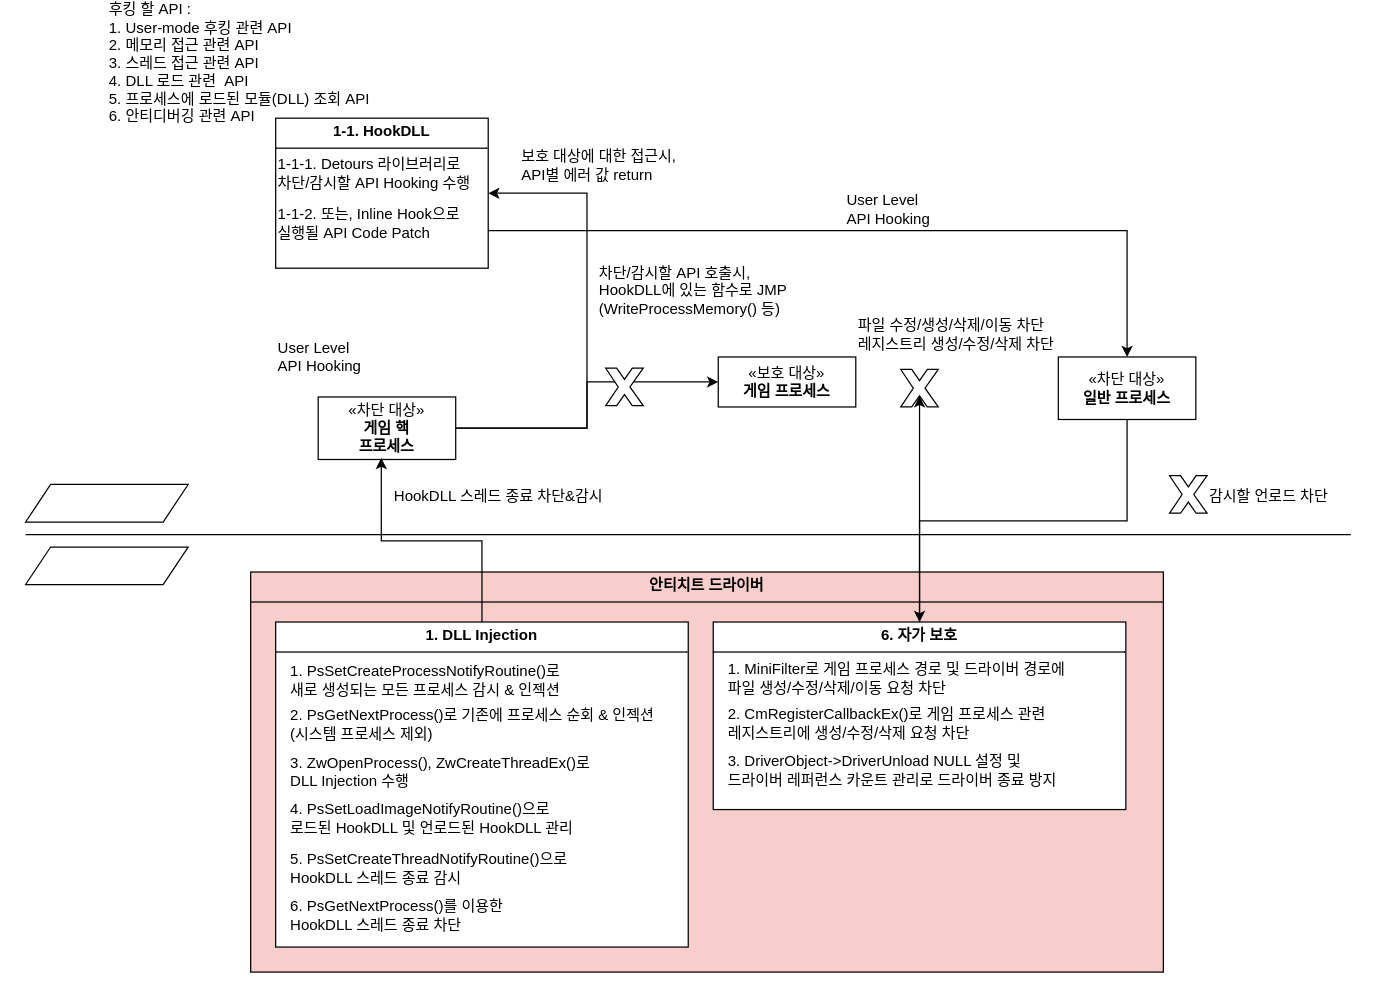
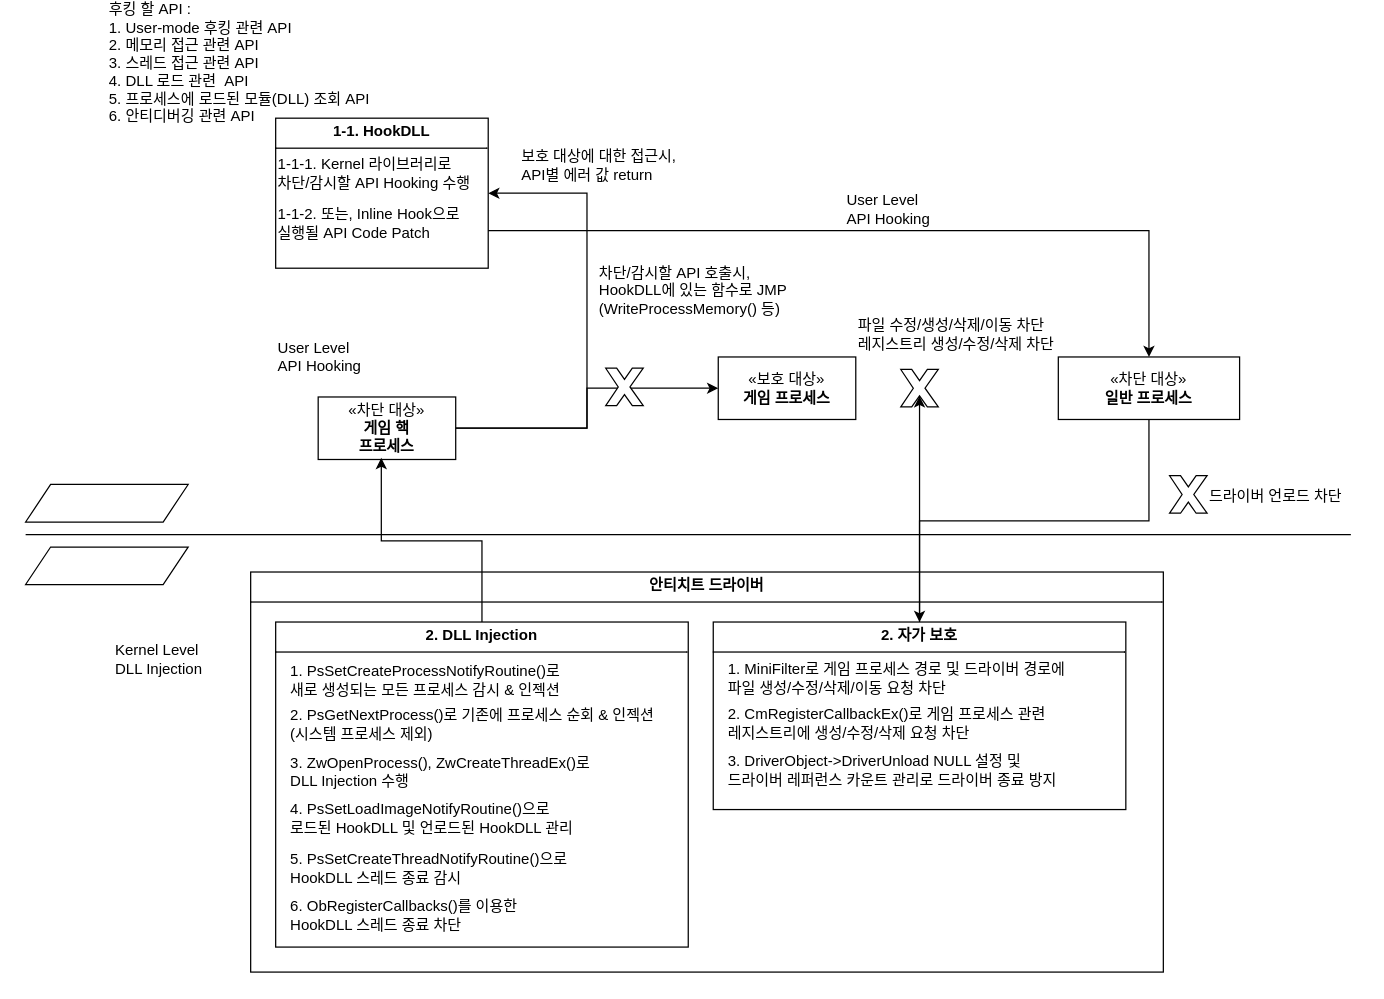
- <mxCell id="10" value="1-1-1. Detours 라이브러리로&lt;div&gt;차단/감시할 API Hooking 수행&lt;/div&gt;" style="text;html=1;align=left;verticalAlign=middle;whiteSpace=wrap;rounded=0;" vertex="1" parent="8"><mxGeometry y="39" width="170" height="10" as="geometry" /></mxCell>
+ <mxCell id="10" value="1-1-1. Kernel 라이브러리로&lt;div&gt;차단/감시할 API Hooking 수행&lt;/div&gt;" style="text;html=1;align=left;verticalAlign=middle;whiteSpace=wrap;rounded=0;" vertex="1" parent="8"><mxGeometry y="39" width="170" height="10" as="geometry" /></mxCell>
- <mxCell id="3" value="«보호 대상»&lt;br&gt;&lt;b&gt;게임 프로세스&lt;/b&gt;" style="html=1;whiteSpace=wrap;" vertex="1" parent="1"><mxGeometry x="574" y="280" width="110" height="40" as="geometry" /></mxCell>
+ <mxCell id="3" value="«보호 대상»&lt;br&gt;&lt;b&gt;게임 프로세스&lt;/b&gt;" style="html=1;whiteSpace=wrap;" vertex="1" parent="1"><mxGeometry x="574" y="280" width="110" height="50" as="geometry" /></mxCell>
- <mxCell id="14" value="«차단 대상»&lt;br&gt;&lt;b&gt;일반 프로세스&lt;/b&gt;" style="html=1;whiteSpace=wrap;" vertex="1" parent="1"><mxGeometry x="846" y="280" width="110" height="50" as="geometry" /></mxCell>
+ <mxCell id="14" value="«차단 대상»&lt;br&gt;&lt;b&gt;일반 프로세스&lt;/b&gt;" style="html=1;whiteSpace=wrap;" vertex="1" parent="1"><mxGeometry x="846" y="280" width="145" height="50" as="geometry" /></mxCell>
- <mxCell id="37" value="HookDLL 스레드 종료 차단&amp;amp;감시" style="text;html=1;align=left;verticalAlign=middle;whiteSpace=wrap;rounded=0;" vertex="1" parent="1"><mxGeometry x="313" y="381.92" width="187" height="20" as="geometry" /></mxCell>
- <mxCell id="33" value="&lt;div&gt;&lt;div&gt;감시할 언로드 차단&lt;/div&gt;&lt;/div&gt;" style="text;html=1;align=left;verticalAlign=middle;whiteSpace=wrap;rounded=0;" vertex="1" parent="1"><mxGeometry x="965" y="386.92" width="120" height="10" as="geometry" /></mxCell>
+ <mxCell id="33" value="&lt;div&gt;&lt;div&gt;드라이버 언로드 차단&lt;/div&gt;&lt;/div&gt;" style="text;html=1;align=left;verticalAlign=middle;whiteSpace=wrap;rounded=0;" vertex="1" parent="1"><mxGeometry x="965" y="386.92" width="120" height="10" as="geometry" /></mxCell>
- <mxCell id="16" value="&lt;p style=&quot;margin:0px;margin-top:4px;text-align:center;&quot;&gt;&lt;b&gt;1. DLL Injection&lt;/b&gt;&lt;/p&gt;&lt;hr size=&quot;1&quot; style=&quot;border-style:solid;&quot;&gt;&lt;div style=&quot;height:2px;&quot;&gt;&lt;/div&gt;" style="verticalAlign=top;align=left;overflow=fill;html=1;whiteSpace=wrap;" vertex="1" parent="1"><mxGeometry x="220" y="492" width="330" height="260" as="geometry" /></mxCell>
+ <mxCell id="16" value="&lt;p style=&quot;margin:0px;margin-top:4px;text-align:center;&quot;&gt;&lt;b&gt;2. DLL Injection&lt;/b&gt;&lt;/p&gt;&lt;hr size=&quot;1&quot; style=&quot;border-style:solid;&quot;&gt;&lt;div style=&quot;height:2px;&quot;&gt;&lt;/div&gt;" style="verticalAlign=top;align=left;overflow=fill;html=1;whiteSpace=wrap;" vertex="1" parent="1"><mxGeometry x="220" y="492" width="330" height="260" as="geometry" /></mxCell>
- <mxCell id="22" value="&lt;p style=&quot;margin:0px;margin-top:4px;text-align:center;&quot;&gt;&lt;b&gt;6. 자가 보호&lt;/b&gt;&lt;/p&gt;&lt;hr size=&quot;1&quot; style=&quot;border-style:solid;&quot;&gt;&lt;div style=&quot;height:2px;&quot;&gt;&lt;/div&gt;" style="verticalAlign=top;align=left;overflow=fill;html=1;whiteSpace=wrap;" vertex="1" parent="1"><mxGeometry x="570" y="492" width="330" height="150" as="geometry" /></mxCell>
+ <mxCell id="22" value="&lt;p style=&quot;margin:0px;margin-top:4px;text-align:center;&quot;&gt;&lt;b&gt;2. 자가 보호&lt;/b&gt;&lt;/p&gt;&lt;hr size=&quot;1&quot; style=&quot;border-style:solid;&quot;&gt;&lt;div style=&quot;height:2px;&quot;&gt;&lt;/div&gt;" style="verticalAlign=top;align=left;overflow=fill;html=1;whiteSpace=wrap;" vertex="1" parent="1"><mxGeometry x="570" y="492" width="330" height="150" as="geometry" /></mxCell>
+ <mxCell id="35" value="Kernel Level DLL Injection" style="text;html=1;align=left;verticalAlign=middle;whiteSpace=wrap;rounded=0;" vertex="1" parent="1"><mxGeometry x="90" y="512" width="74.55" height="20" as="geometry" /></mxCell>
- <mxCell id="2" value="&lt;p style=&quot;margin:0px;margin-top:4px;text-align:center;&quot;&gt;&lt;b&gt;안티치트 드라이버&lt;/b&gt;&lt;/p&gt;&lt;hr size=&quot;1&quot; style=&quot;border-style:solid;&quot;&gt;&lt;div style=&quot;height:2px;&quot;&gt;&lt;/div&gt;" style="verticalAlign=top;align=left;overflow=fill;html=1;whiteSpace=wrap;fillColor=#f8cecc;" vertex="1" parent="1"><mxGeometry x="200" y="452" width="730" height="320" as="geometry" /></mxCell>
+ <mxCell id="2" value="&lt;p style=&quot;margin:0px;margin-top:4px;text-align:center;&quot;&gt;&lt;b&gt;안티치트 드라이버&lt;/b&gt;&lt;/p&gt;&lt;hr size=&quot;1&quot; style=&quot;border-style:solid;&quot;&gt;&lt;div style=&quot;height:2px;&quot;&gt;&lt;/div&gt;" style="verticalAlign=top;align=left;overflow=fill;html=1;whiteSpace=wrap;" vertex="1" parent="1"><mxGeometry x="200" y="452" width="730" height="320" as="geometry" /></mxCell>
- <mxCell id="25" value="6.&amp;nbsp;PsGetNextProcess()를 이용한&lt;div&gt;HookDLL 스레드 종료 차단&lt;/div&gt;" style="text;html=1;align=left;verticalAlign=middle;whiteSpace=wrap;rounded=0;" vertex="1" parent="1"><mxGeometry x="230" y="722" width="300" height="10" as="geometry" /></mxCell>
+ <mxCell id="25" value="6.&amp;nbsp;ObRegisterCallbacks()를 이용한&lt;div&gt;HookDLL 스레드 종료 차단&lt;/div&gt;" style="text;html=1;align=left;verticalAlign=middle;whiteSpace=wrap;rounded=0;" vertex="1" parent="1"><mxGeometry x="230" y="722" width="300" height="10" as="geometry" /></mxCell>
